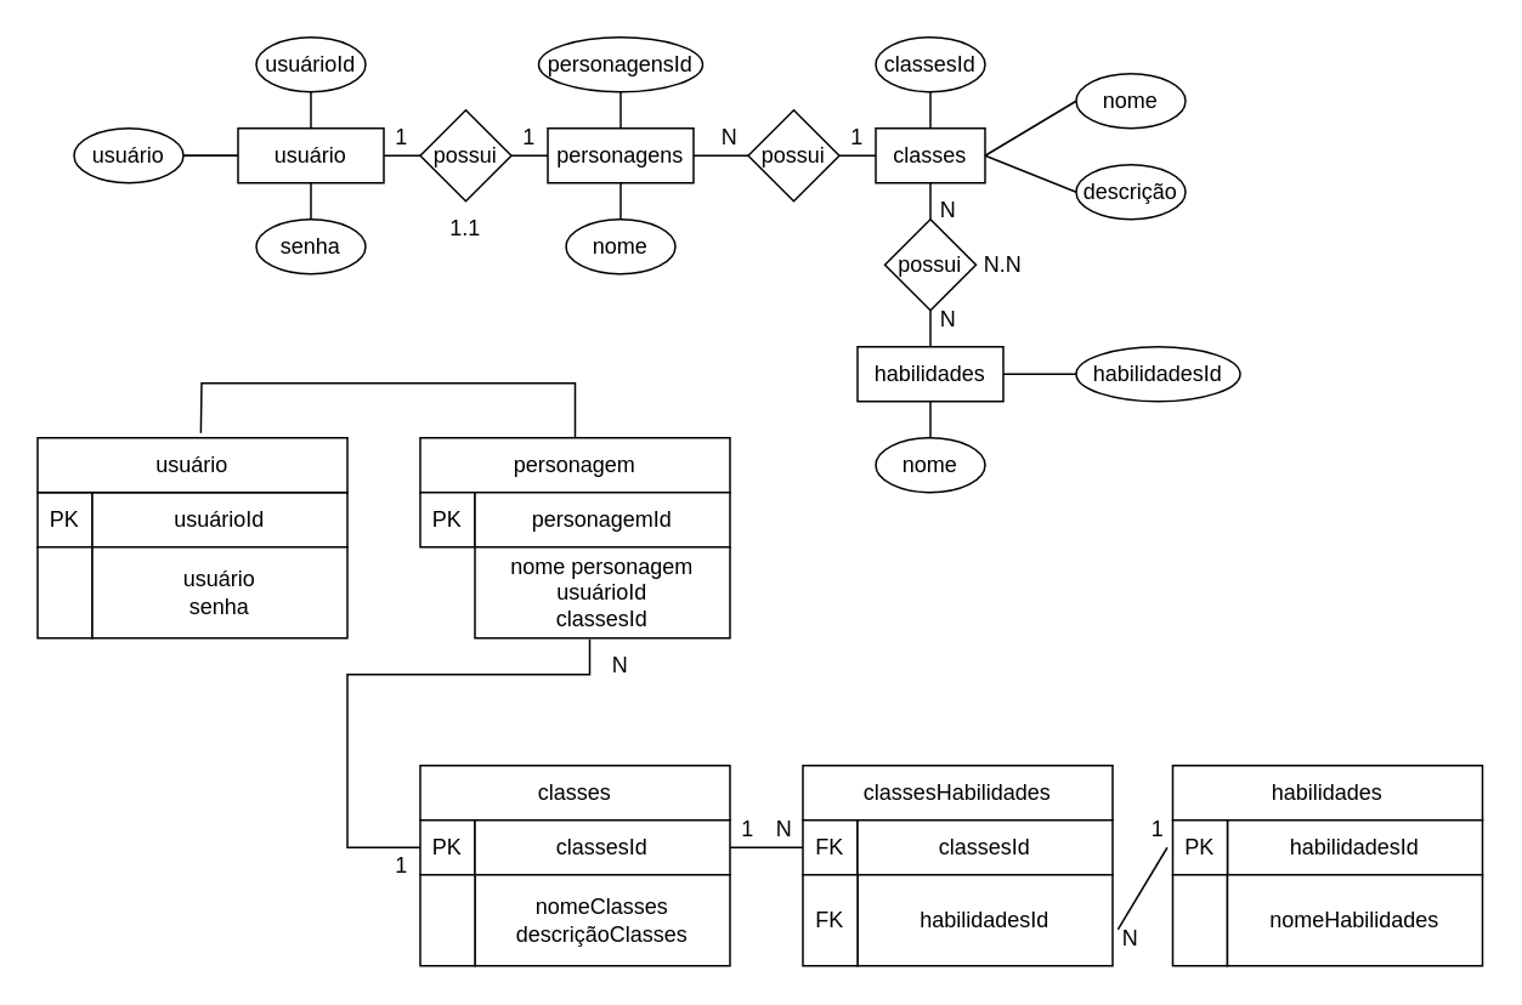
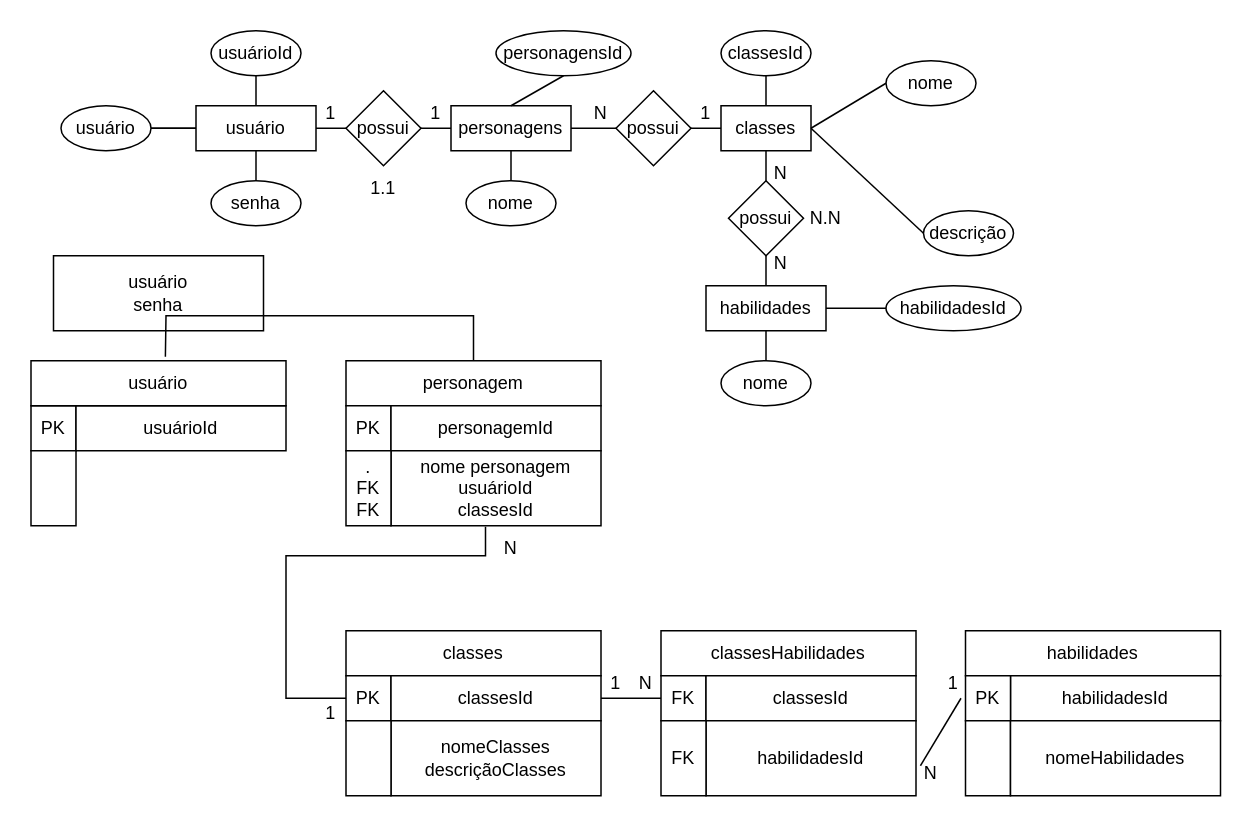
- <mxCell id="5" value="personagensId" style="ellipse;whiteSpace=wrap;html=1;fontFamily=Helvetica;" vertex="1" parent="1"><mxGeometry x="295" y="20" width="90" height="30" as="geometry" /></mxCell>
+ <mxCell id="5" value="personagensId" style="ellipse;whiteSpace=wrap;html=1;fontFamily=Helvetica;" vertex="1" parent="1"><mxGeometry x="330" y="20" width="90" height="30" as="geometry" /></mxCell>
- <mxCell id="14" value="descrição" style="ellipse;whiteSpace=wrap;html=1;fontFamily=Helvetica;" vertex="1" parent="1"><mxGeometry x="590" y="90" width="60" height="30" as="geometry" /></mxCell>
+ <mxCell id="14" value="descrição" style="ellipse;whiteSpace=wrap;html=1;fontFamily=Helvetica;" vertex="1" parent="1"><mxGeometry x="615" y="140" width="60" height="30" as="geometry" /></mxCell>
- <mxCell id="22" value="usuário&lt;br&gt;senha" style="rounded=0;whiteSpace=wrap;html=1;fontFamily=Helvetica;" vertex="1" parent="1"><mxGeometry x="50" y="300" width="140" height="50" as="geometry" /></mxCell>
+ <mxCell id="22" value="usuário&lt;br&gt;senha" style="rounded=0;whiteSpace=wrap;html=1;fontFamily=Helvetica;" vertex="1" parent="1"><mxGeometry x="35" y="170" width="140" height="50" as="geometry" /></mxCell>
+ <mxCell id="27" value=".&lt;br&gt;FK&lt;br&gt;FK" style="rounded=0;whiteSpace=wrap;html=1;fontFamily=Helvetica;" vertex="1" parent="1"><mxGeometry x="230" y="300" width="30" height="50" as="geometry" /></mxCell>
